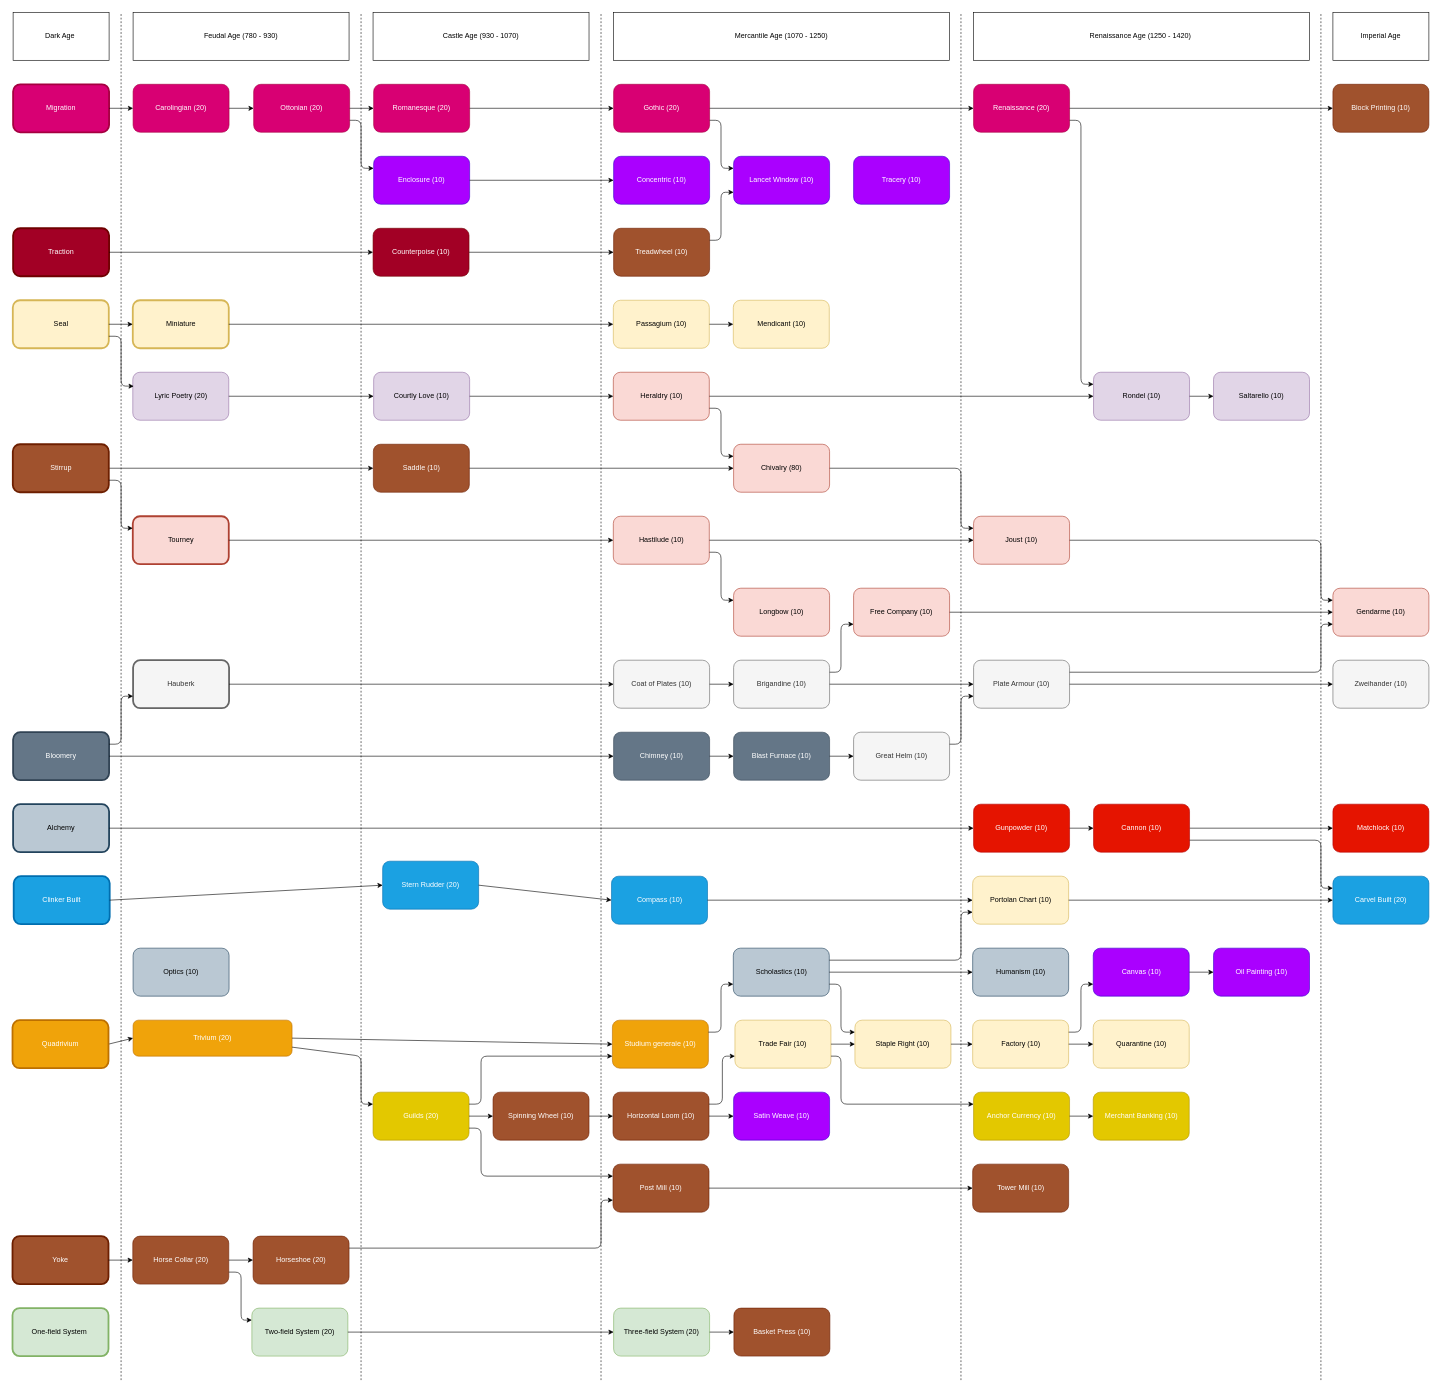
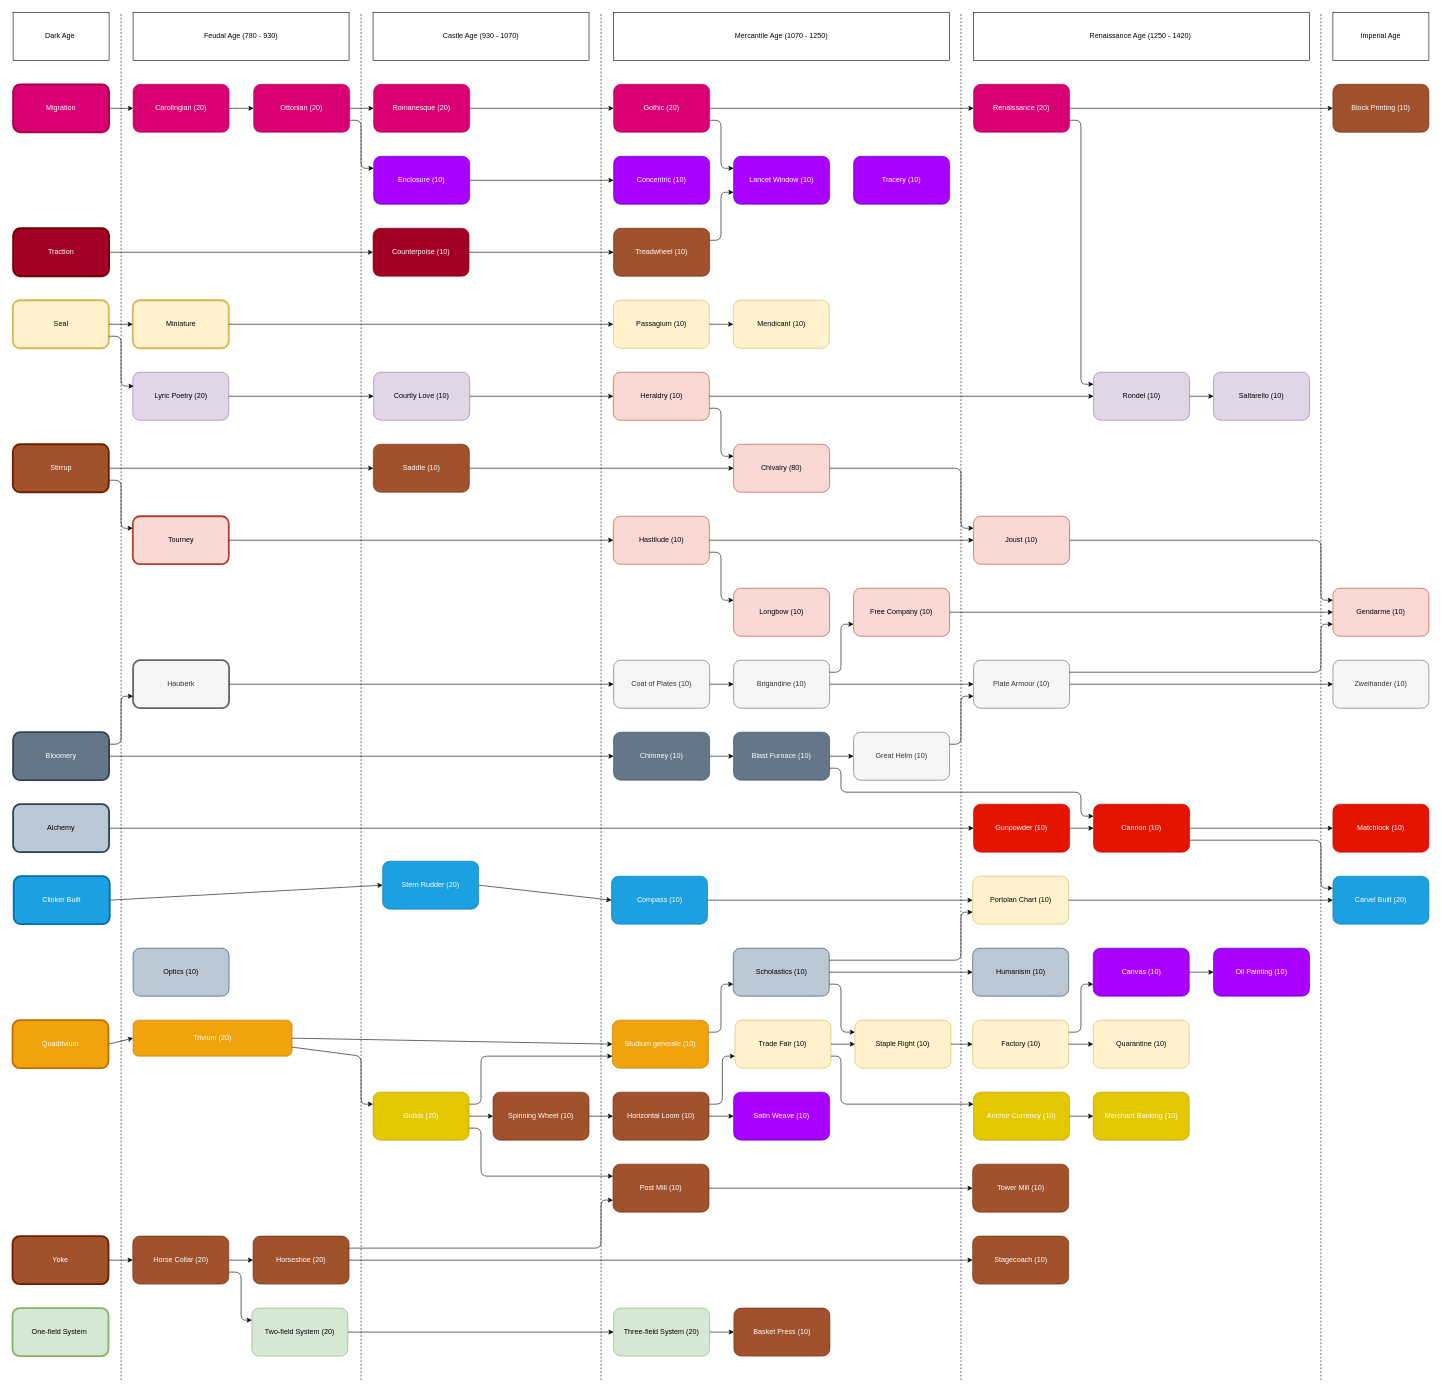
+ <mxCell id="111" value="" style="endArrow=classic;html=1;rounded=1;exitX=1;exitY=0.75;exitDx=0;exitDy=0;entryX=0;entryY=0.25;entryDx=0;entryDy=0;" parent="1" source="4" target="122" edge="1"><mxGeometry width="50" height="50" relative="1" as="geometry"><mxPoint x="1804" y="1280" as="sourcePoint" /><mxPoint x="1854" y="1230" as="targetPoint" /><Array as="points"><mxPoint x="1401" y="1280" /><mxPoint x="1401" y="1320" /><mxPoint x="1801" y="1320" /><mxPoint x="1801" y="1360" /></Array></mxGeometry></mxCell>
+ <mxCell id="104" value="" style="endArrow=classic;html=1;rounded=0;entryX=0;entryY=0.5;entryDx=0;entryDy=0;exitX=1;exitY=0.5;exitDx=0;exitDy=0;" parent="1" source="14" target="15" edge="1"><mxGeometry width="50" height="50" relative="1" as="geometry"><mxPoint x="1050.5" y="2220" as="sourcePoint" /><mxPoint x="1100.5" y="2170" as="targetPoint" /></mxGeometry></mxCell>
+ <mxCell id="15" value="Stagecoach (10)" style="rounded=1;whiteSpace=wrap;html=1;fillColor=#a0522d;strokeColor=#6D1F00;fontColor=#ffffff;" parent="1" vertex="1"><mxGeometry x="1620.5" y="2060" width="160" height="80" as="geometry" /></mxCell>
